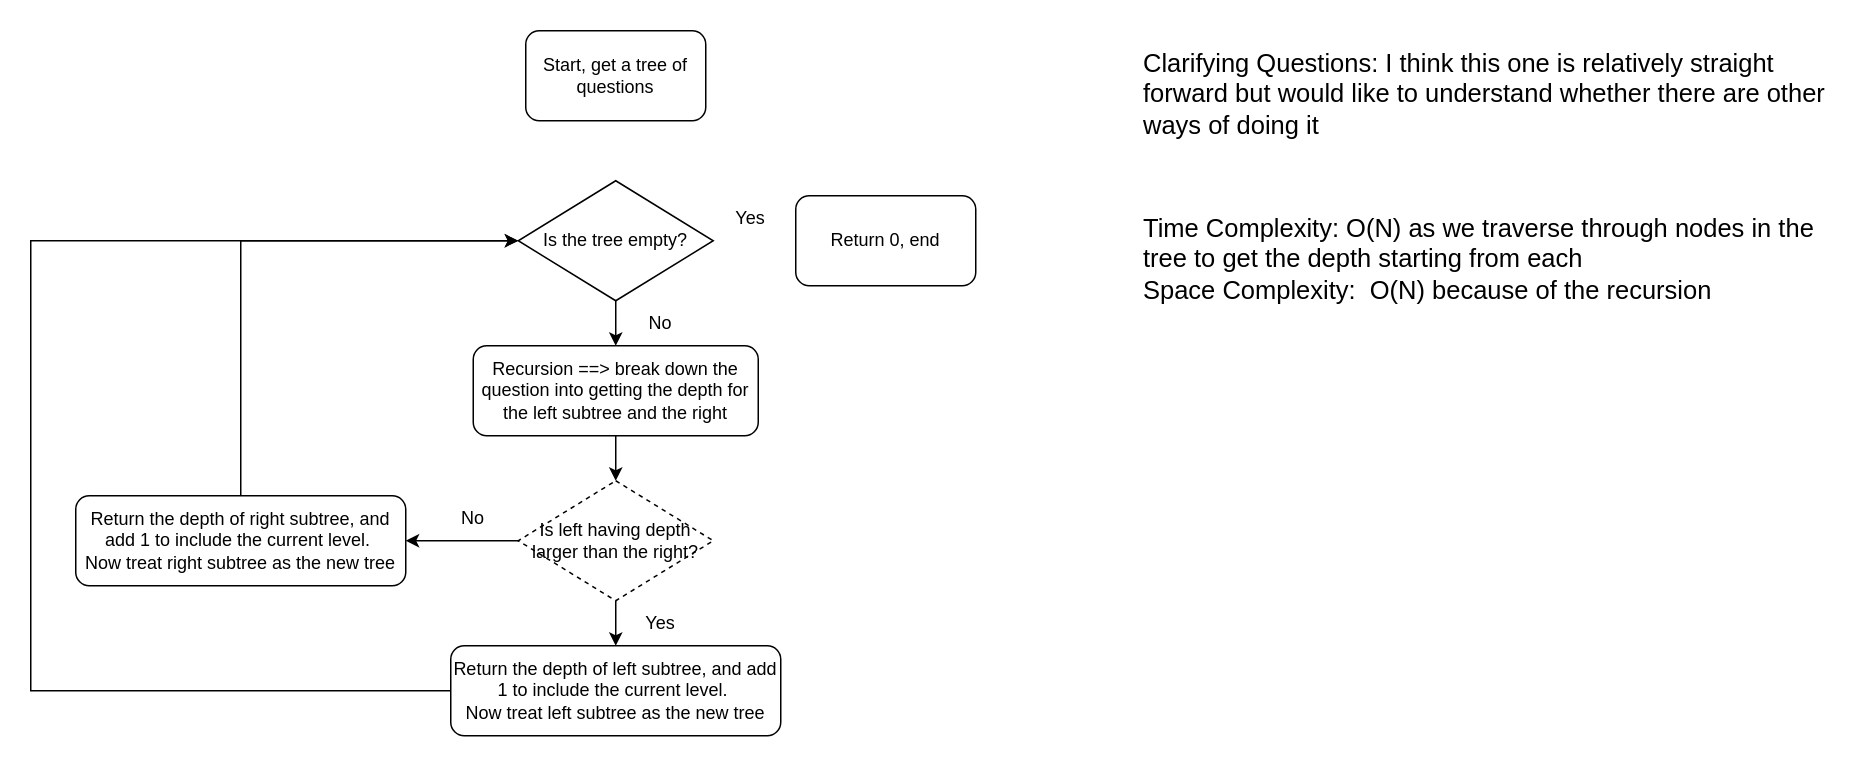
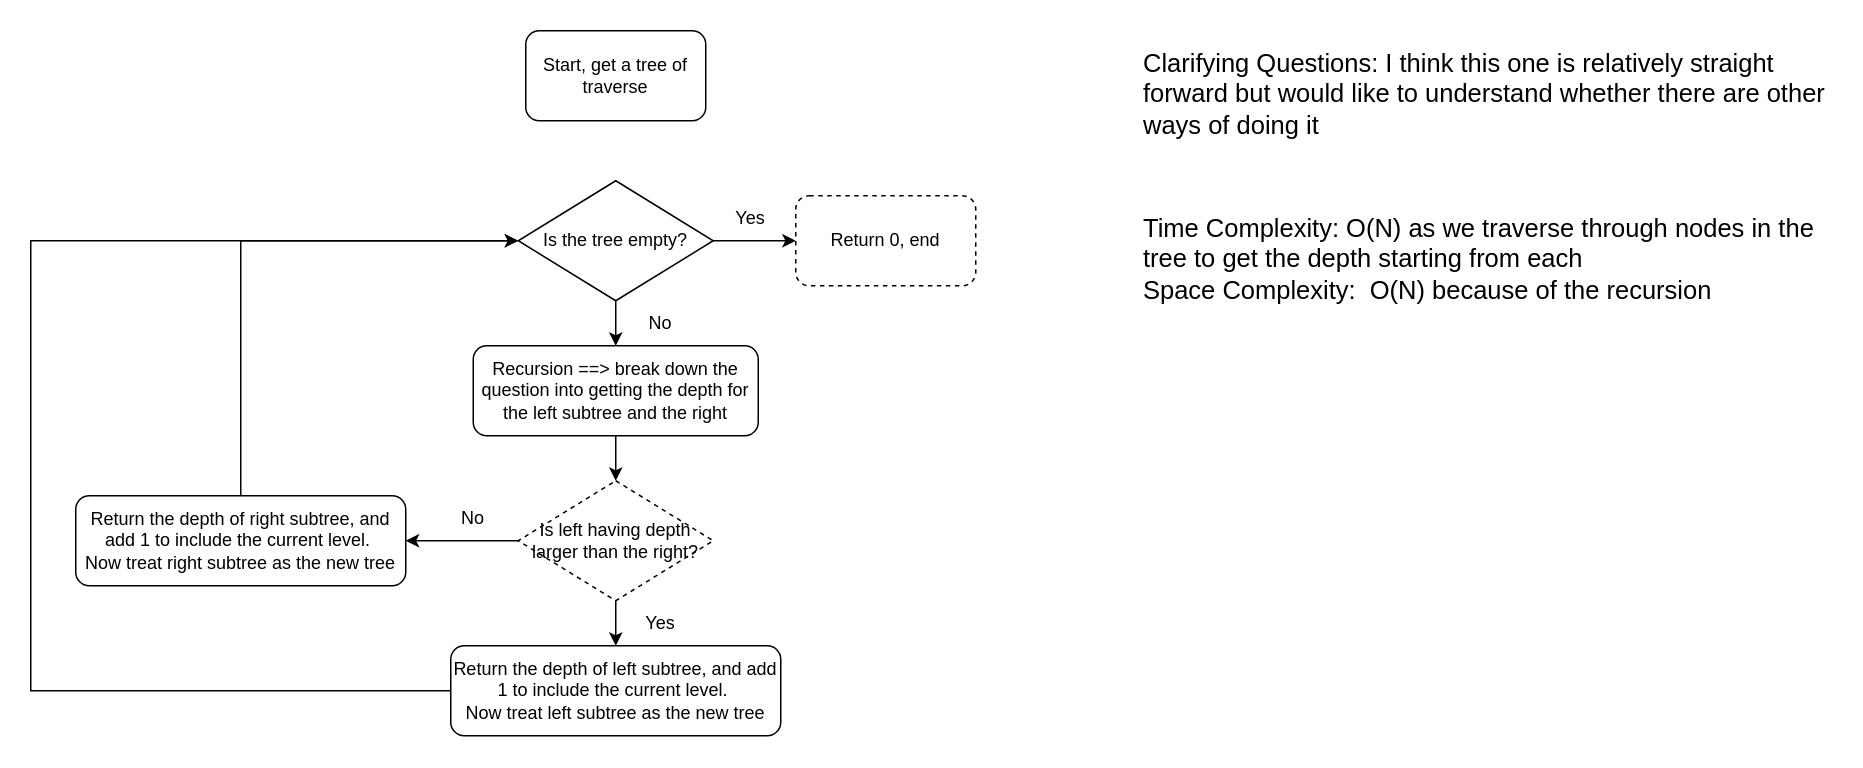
- <mxCell id="2" value="Start, get a tree of questions" style="rounded=1;whiteSpace=wrap;html=1;" vertex="1" parent="1"><mxGeometry x="350" y="20" width="120" height="60" as="geometry" /></mxCell>
+ <mxCell id="2" value="Start, get a tree of traverse" style="rounded=1;whiteSpace=wrap;html=1;" vertex="1" parent="1"><mxGeometry x="350" y="20" width="120" height="60" as="geometry" /></mxCell>
+ <mxCell id="5" style="edgeStyle=orthogonalEdgeStyle;rounded=0;orthogonalLoop=1;jettySize=auto;html=1;exitX=1;exitY=0.5;exitDx=0;exitDy=0;" edge="1" parent="1" source="8" target="9"><mxGeometry relative="1" as="geometry" /></mxCell>
- <mxCell id="9" value="Return 0, end" style="rounded=1;whiteSpace=wrap;html=1;" vertex="1" parent="1"><mxGeometry x="530" y="130" width="120" height="60" as="geometry" /></mxCell>
+ <mxCell id="9" value="Return 0, end" style="rounded=1;whiteSpace=wrap;html=1;dashed=1;" vertex="1" parent="1"><mxGeometry x="530" y="130" width="120" height="60" as="geometry" /></mxCell>
